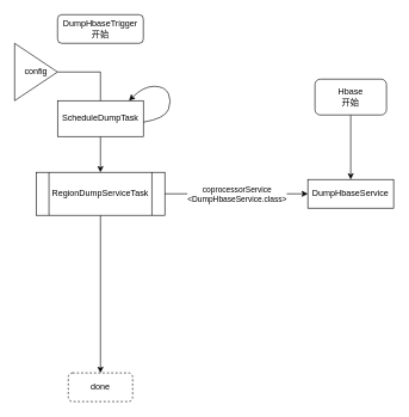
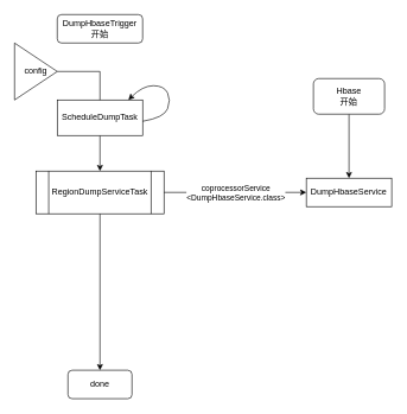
- <mxCell id="10" value="done" style="rounded=1;whiteSpace=wrap;html=1;dashed=1;" vertex="1" parent="1"><mxGeometry x="95" y="520" width="90" height="40" as="geometry" /></mxCell>
+ <mxCell id="10" value="done" style="rounded=1;whiteSpace=wrap;html=1;" vertex="1" parent="1"><mxGeometry x="95" y="520" width="90" height="40" as="geometry" /></mxCell>
